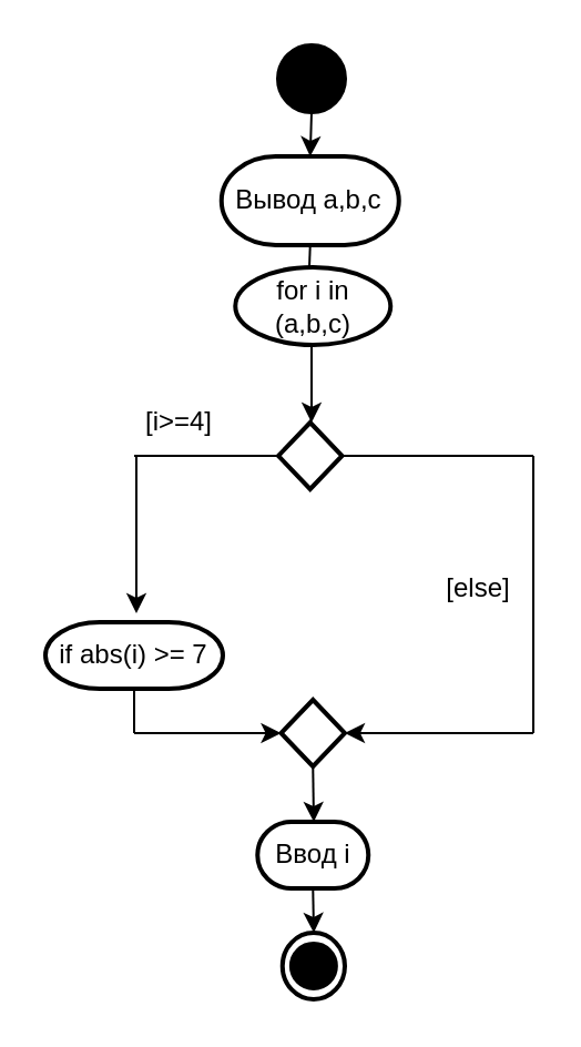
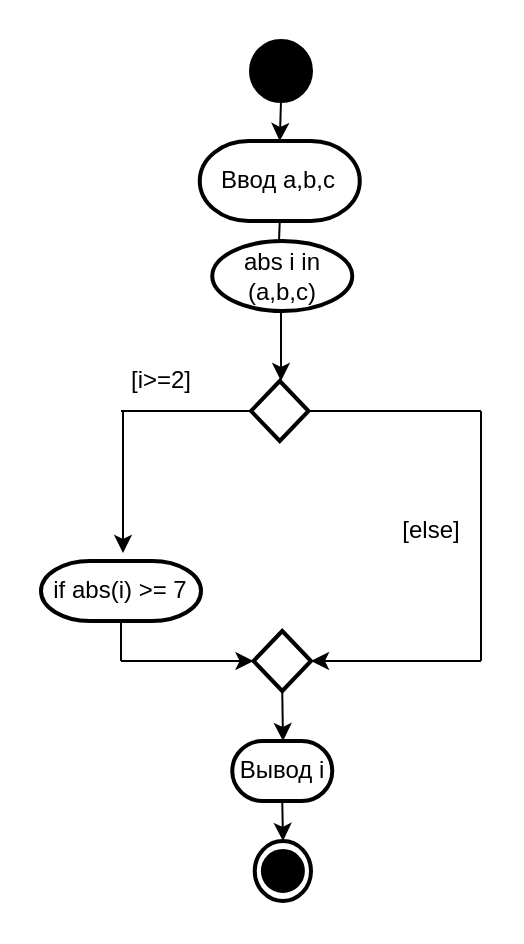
- <mxCell id="2" value="Вывод a,b,c" style="strokeWidth=2;html=1;shape=mxgraph.flowchart.terminator;whiteSpace=wrap;" vertex="1" parent="1"><mxGeometry x="99.38" y="70" width="80" height="40" as="geometry" /></mxCell>
+ <mxCell id="2" value="Ввод a,b,c" style="strokeWidth=2;html=1;shape=mxgraph.flowchart.terminator;whiteSpace=wrap;" vertex="1" parent="1"><mxGeometry x="99.38" y="70" width="80" height="40" as="geometry" /></mxCell>
- <mxCell id="20" value="for i in (a,b,c)" style="strokeWidth=2;html=1;shape=mxgraph.flowchart.start_1;whiteSpace=wrap;fillColor=#FFFFFF;" vertex="1" parent="1"><mxGeometry x="105.63" y="120" width="70" height="35" as="geometry" /></mxCell>
+ <mxCell id="20" value="abs i in (a,b,c)" style="strokeWidth=2;html=1;shape=mxgraph.flowchart.start_1;whiteSpace=wrap;fillColor=#FFFFFF;" vertex="1" parent="1"><mxGeometry x="105.63" y="120" width="70" height="35" as="geometry" /></mxCell>
- <mxCell id="9" value="[i&amp;gt;=4]" style="text;html=1;align=center;verticalAlign=middle;resizable=0;points=[];autosize=1;strokeColor=none;fillColor=none;" vertex="1" parent="1"><mxGeometry x="55" y="175" width="50" height="30" as="geometry" /></mxCell>
+ <mxCell id="9" value="[i&amp;gt;=2]" style="text;html=1;align=center;verticalAlign=middle;resizable=0;points=[];autosize=1;strokeColor=none;fillColor=none;" vertex="1" parent="1"><mxGeometry x="55" y="175" width="50" height="30" as="geometry" /></mxCell>
- <mxCell id="19" value="Ввод i" style="strokeWidth=2;html=1;shape=mxgraph.flowchart.terminator;whiteSpace=wrap;fillColor=#FFFFFF;" vertex="1" parent="1"><mxGeometry x="115.63" y="370" width="50" height="30" as="geometry" /></mxCell>
+ <mxCell id="19" value="Вывод i" style="strokeWidth=2;html=1;shape=mxgraph.flowchart.terminator;whiteSpace=wrap;fillColor=#FFFFFF;" vertex="1" parent="1"><mxGeometry x="115.63" y="370" width="50" height="30" as="geometry" /></mxCell>
